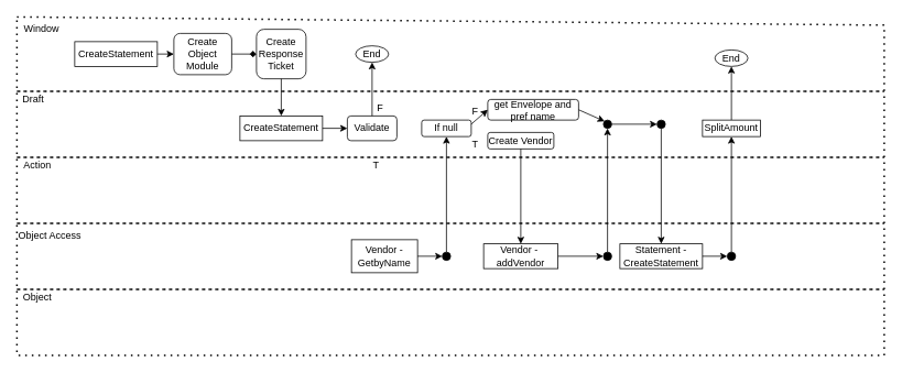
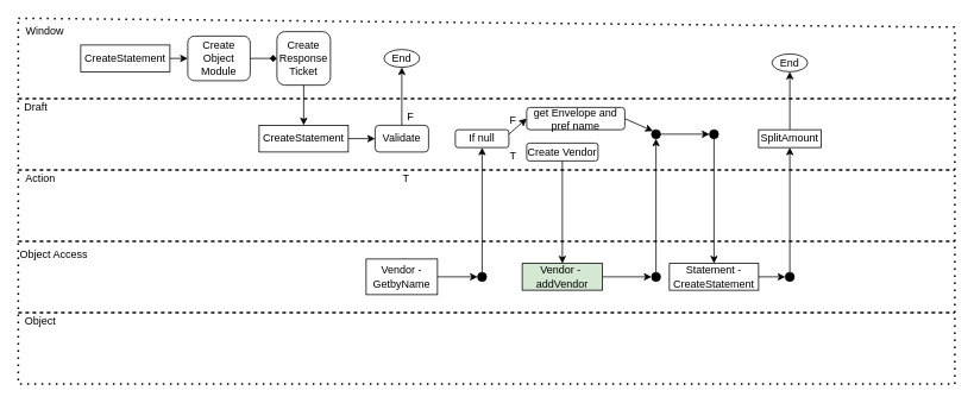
- <mxCell id="24" value="Vendor - GetbyName" style="rounded=0;whiteSpace=wrap;html=1;" vertex="1" parent="1"><mxGeometry x="425" y="290" width="80" height="40" as="geometry" /></mxCell>
+ <mxCell id="24" value="Vendor - GetbyName" style="rounded=0;whiteSpace=wrap;html=1;" vertex="1" parent="1"><mxGeometry x="410" y="290" width="80" height="40" as="geometry" /></mxCell>
- <mxCell id="30" value="Vendor -&amp;nbsp;&lt;br&gt;addVendor" style="rounded=0;whiteSpace=wrap;html=1;" vertex="1" parent="1"><mxGeometry x="585" y="295" width="90" height="30" as="geometry" /></mxCell>
+ <mxCell id="30" value="Vendor -&amp;nbsp;&lt;br&gt;addVendor" style="rounded=0;whiteSpace=wrap;html=1;fillColor=#d5e8d4;" vertex="1" parent="1"><mxGeometry x="585" y="295" width="90" height="30" as="geometry" /></mxCell>
